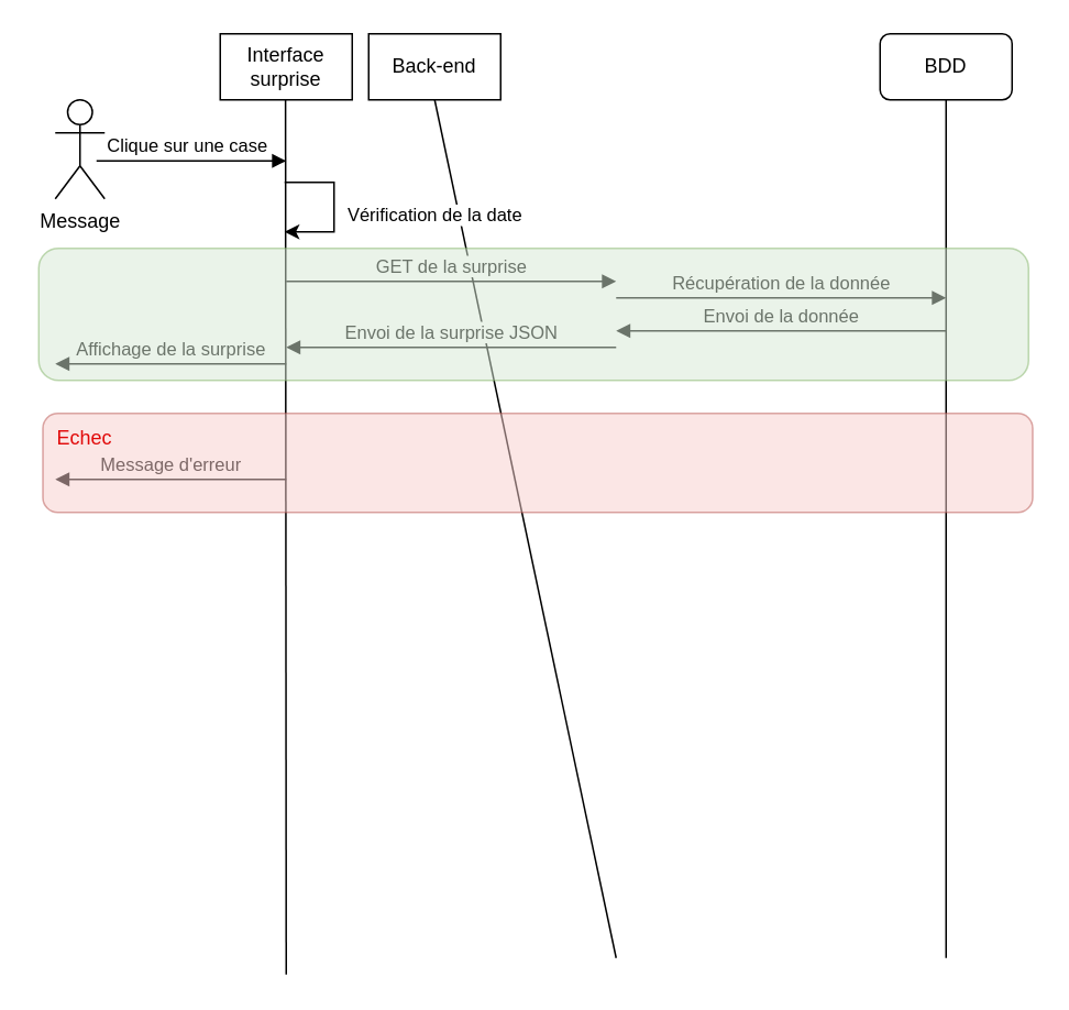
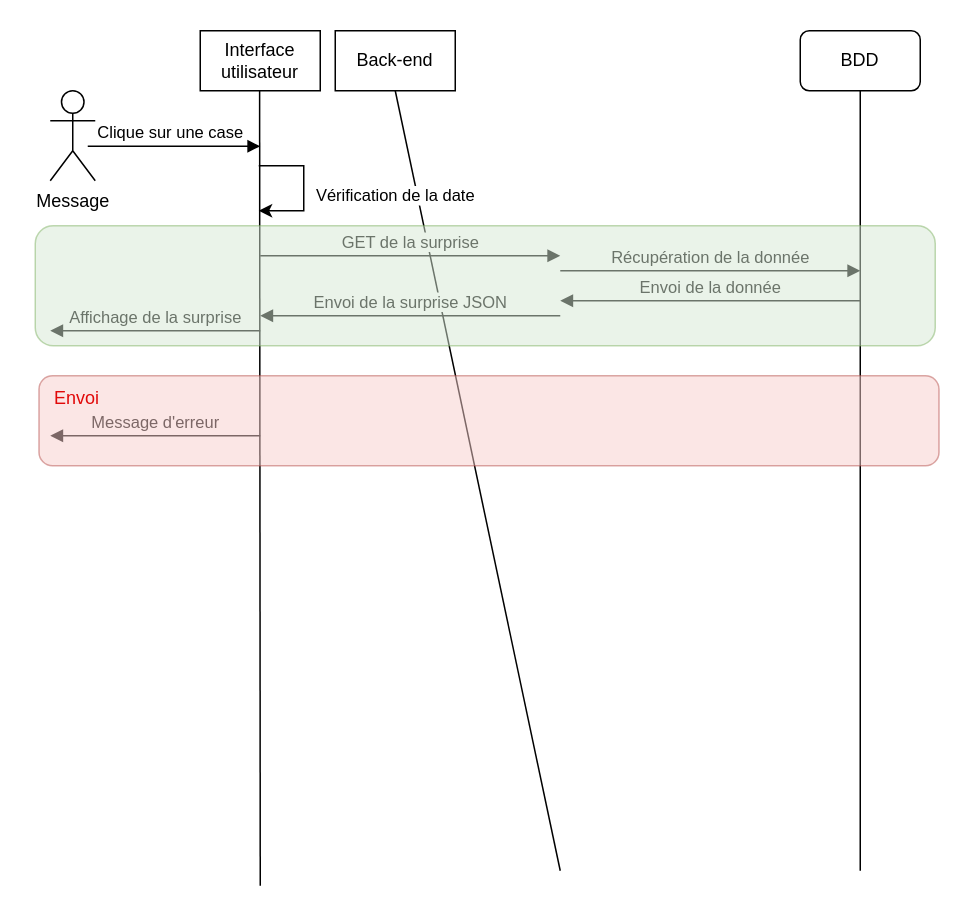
- <mxCell id="3" value="Interface surprise" style="rounded=0;whiteSpace=wrap;html=1;" parent="1" vertex="1"><mxGeometry x="133" y="20" width="80" height="40" as="geometry" /></mxCell>
+ <mxCell id="3" value="Interface utilisateur" style="rounded=0;whiteSpace=wrap;html=1;" parent="1" vertex="1"><mxGeometry x="133" y="20" width="80" height="40" as="geometry" /></mxCell>
- <mxCell id="20" value="Echec" style="text;html=1;align=center;verticalAlign=middle;whiteSpace=wrap;rounded=0;fontColor=#e10909;" parent="18" vertex="1"><mxGeometry width="60" height="30" as="geometry" /></mxCell>
+ <mxCell id="20" value="Envoi" style="text;html=1;align=center;verticalAlign=middle;whiteSpace=wrap;rounded=0;fontColor=#e10909;" parent="18" vertex="1"><mxGeometry width="60" height="30" as="geometry" /></mxCell>
